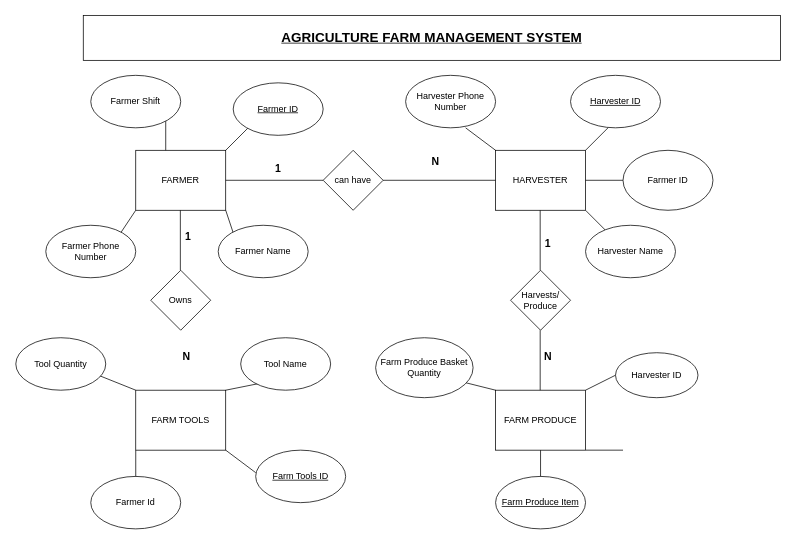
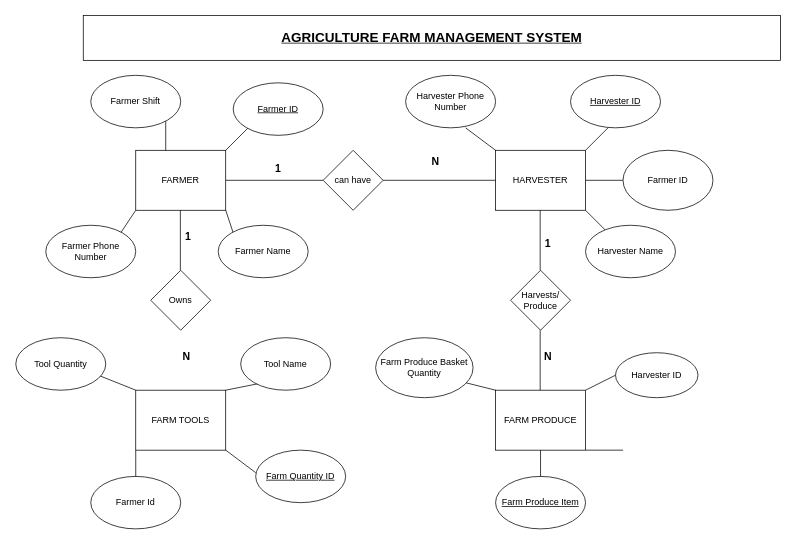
- <mxCell id="34" value="&lt;u&gt;Farm Tools ID&lt;/u&gt;" style="ellipse;whiteSpace=wrap;html=1;" parent="1" vertex="1"><mxGeometry x="340" y="600" width="120" height="70" as="geometry" /></mxCell>
+ <mxCell id="34" value="&lt;u&gt;Farm Quantity ID&lt;/u&gt;" style="ellipse;whiteSpace=wrap;html=1;" parent="1" vertex="1"><mxGeometry x="340" y="600" width="120" height="70" as="geometry" /></mxCell>
